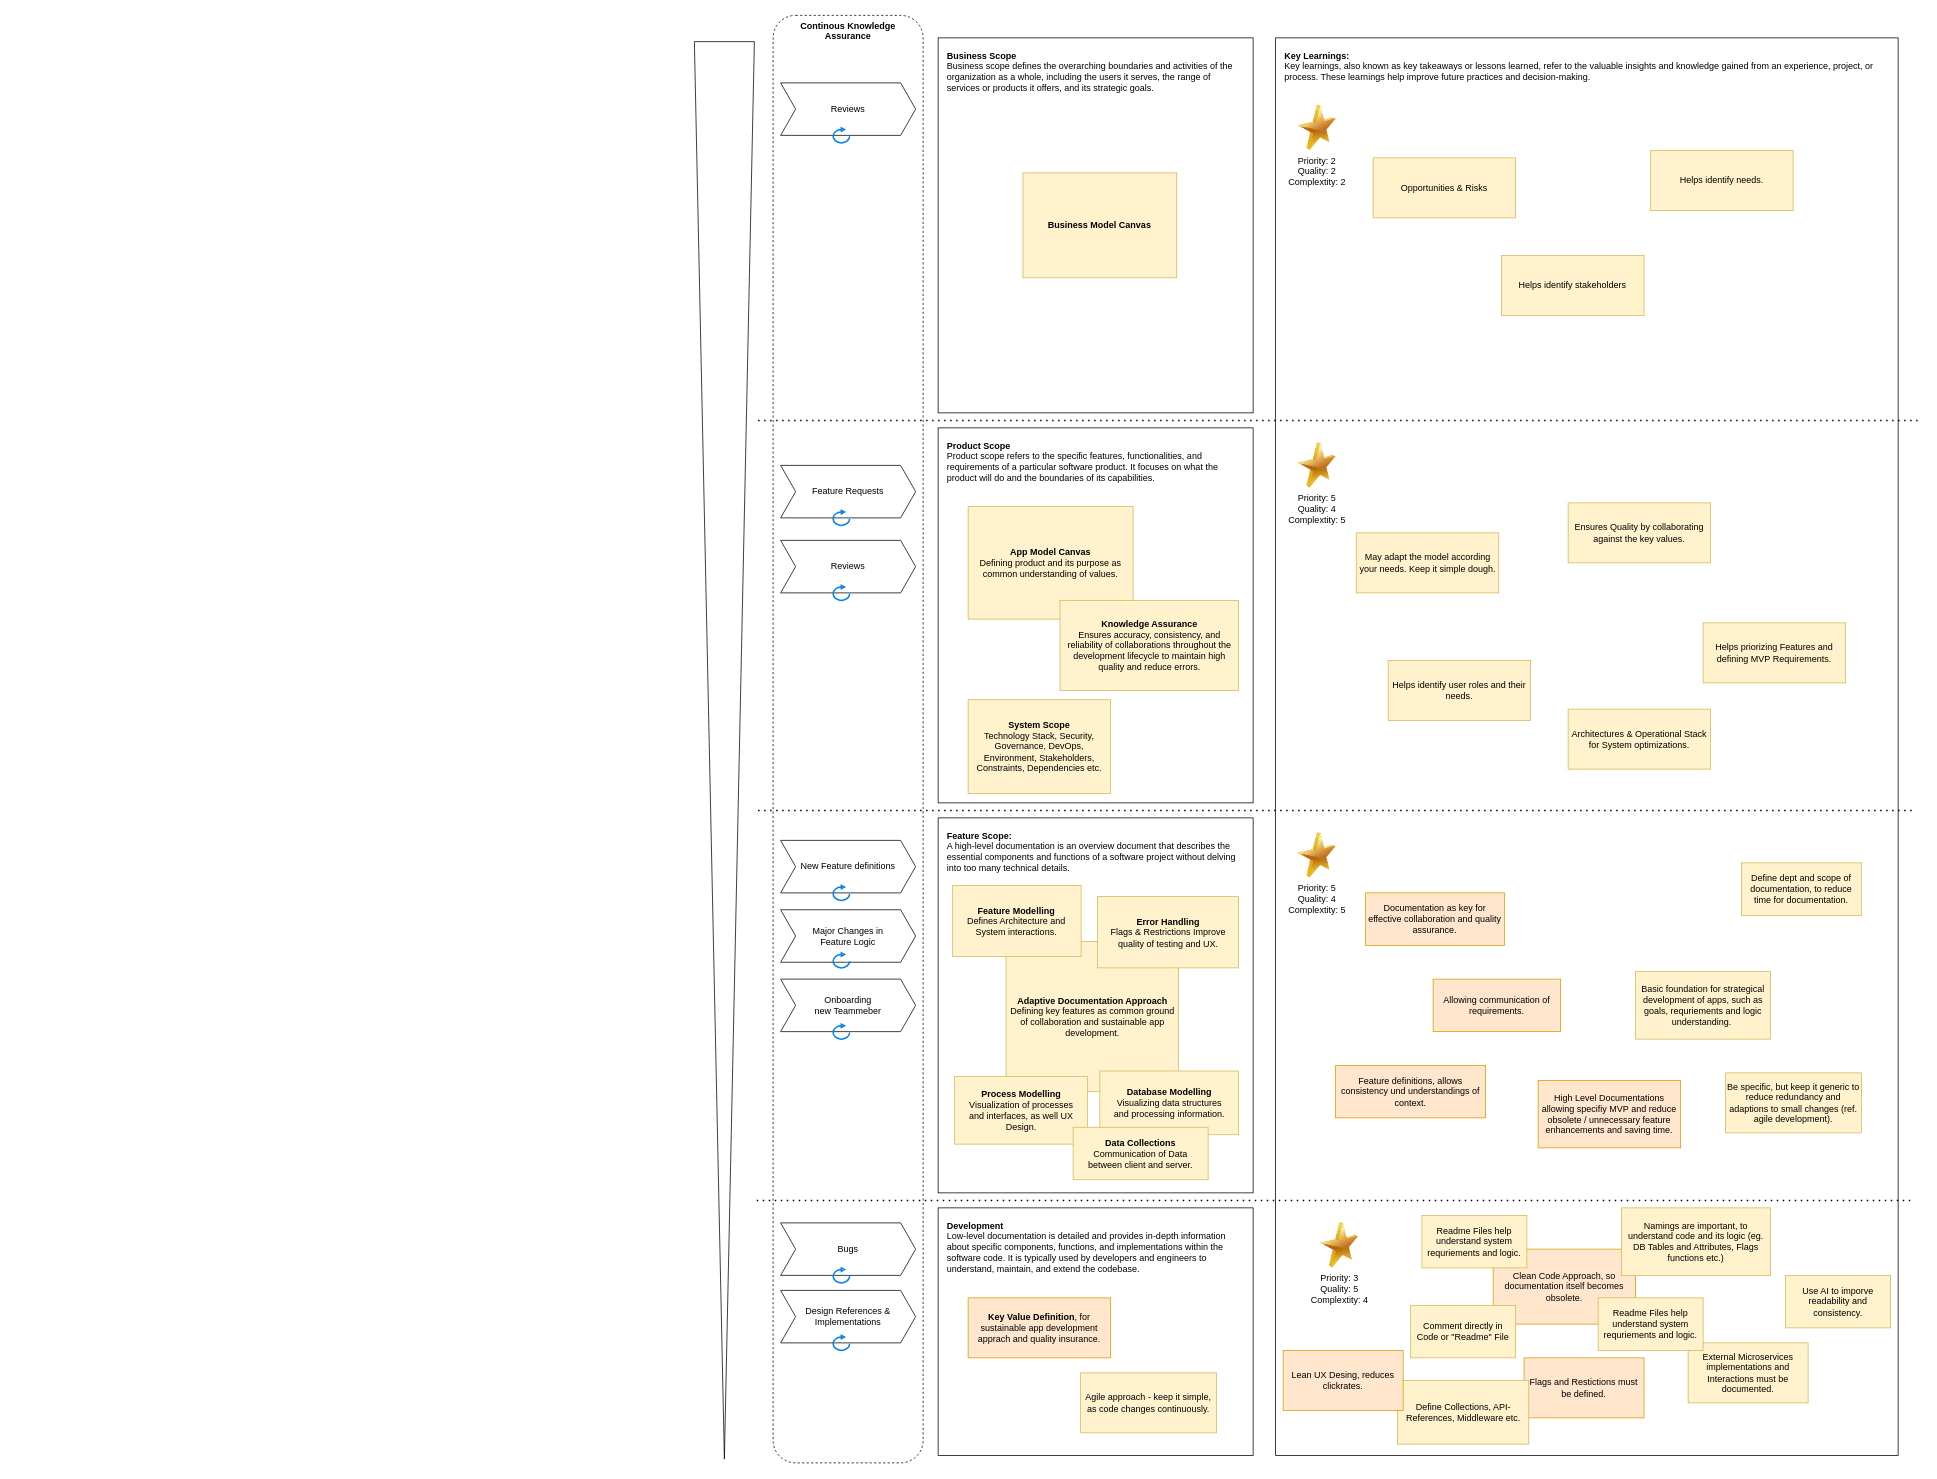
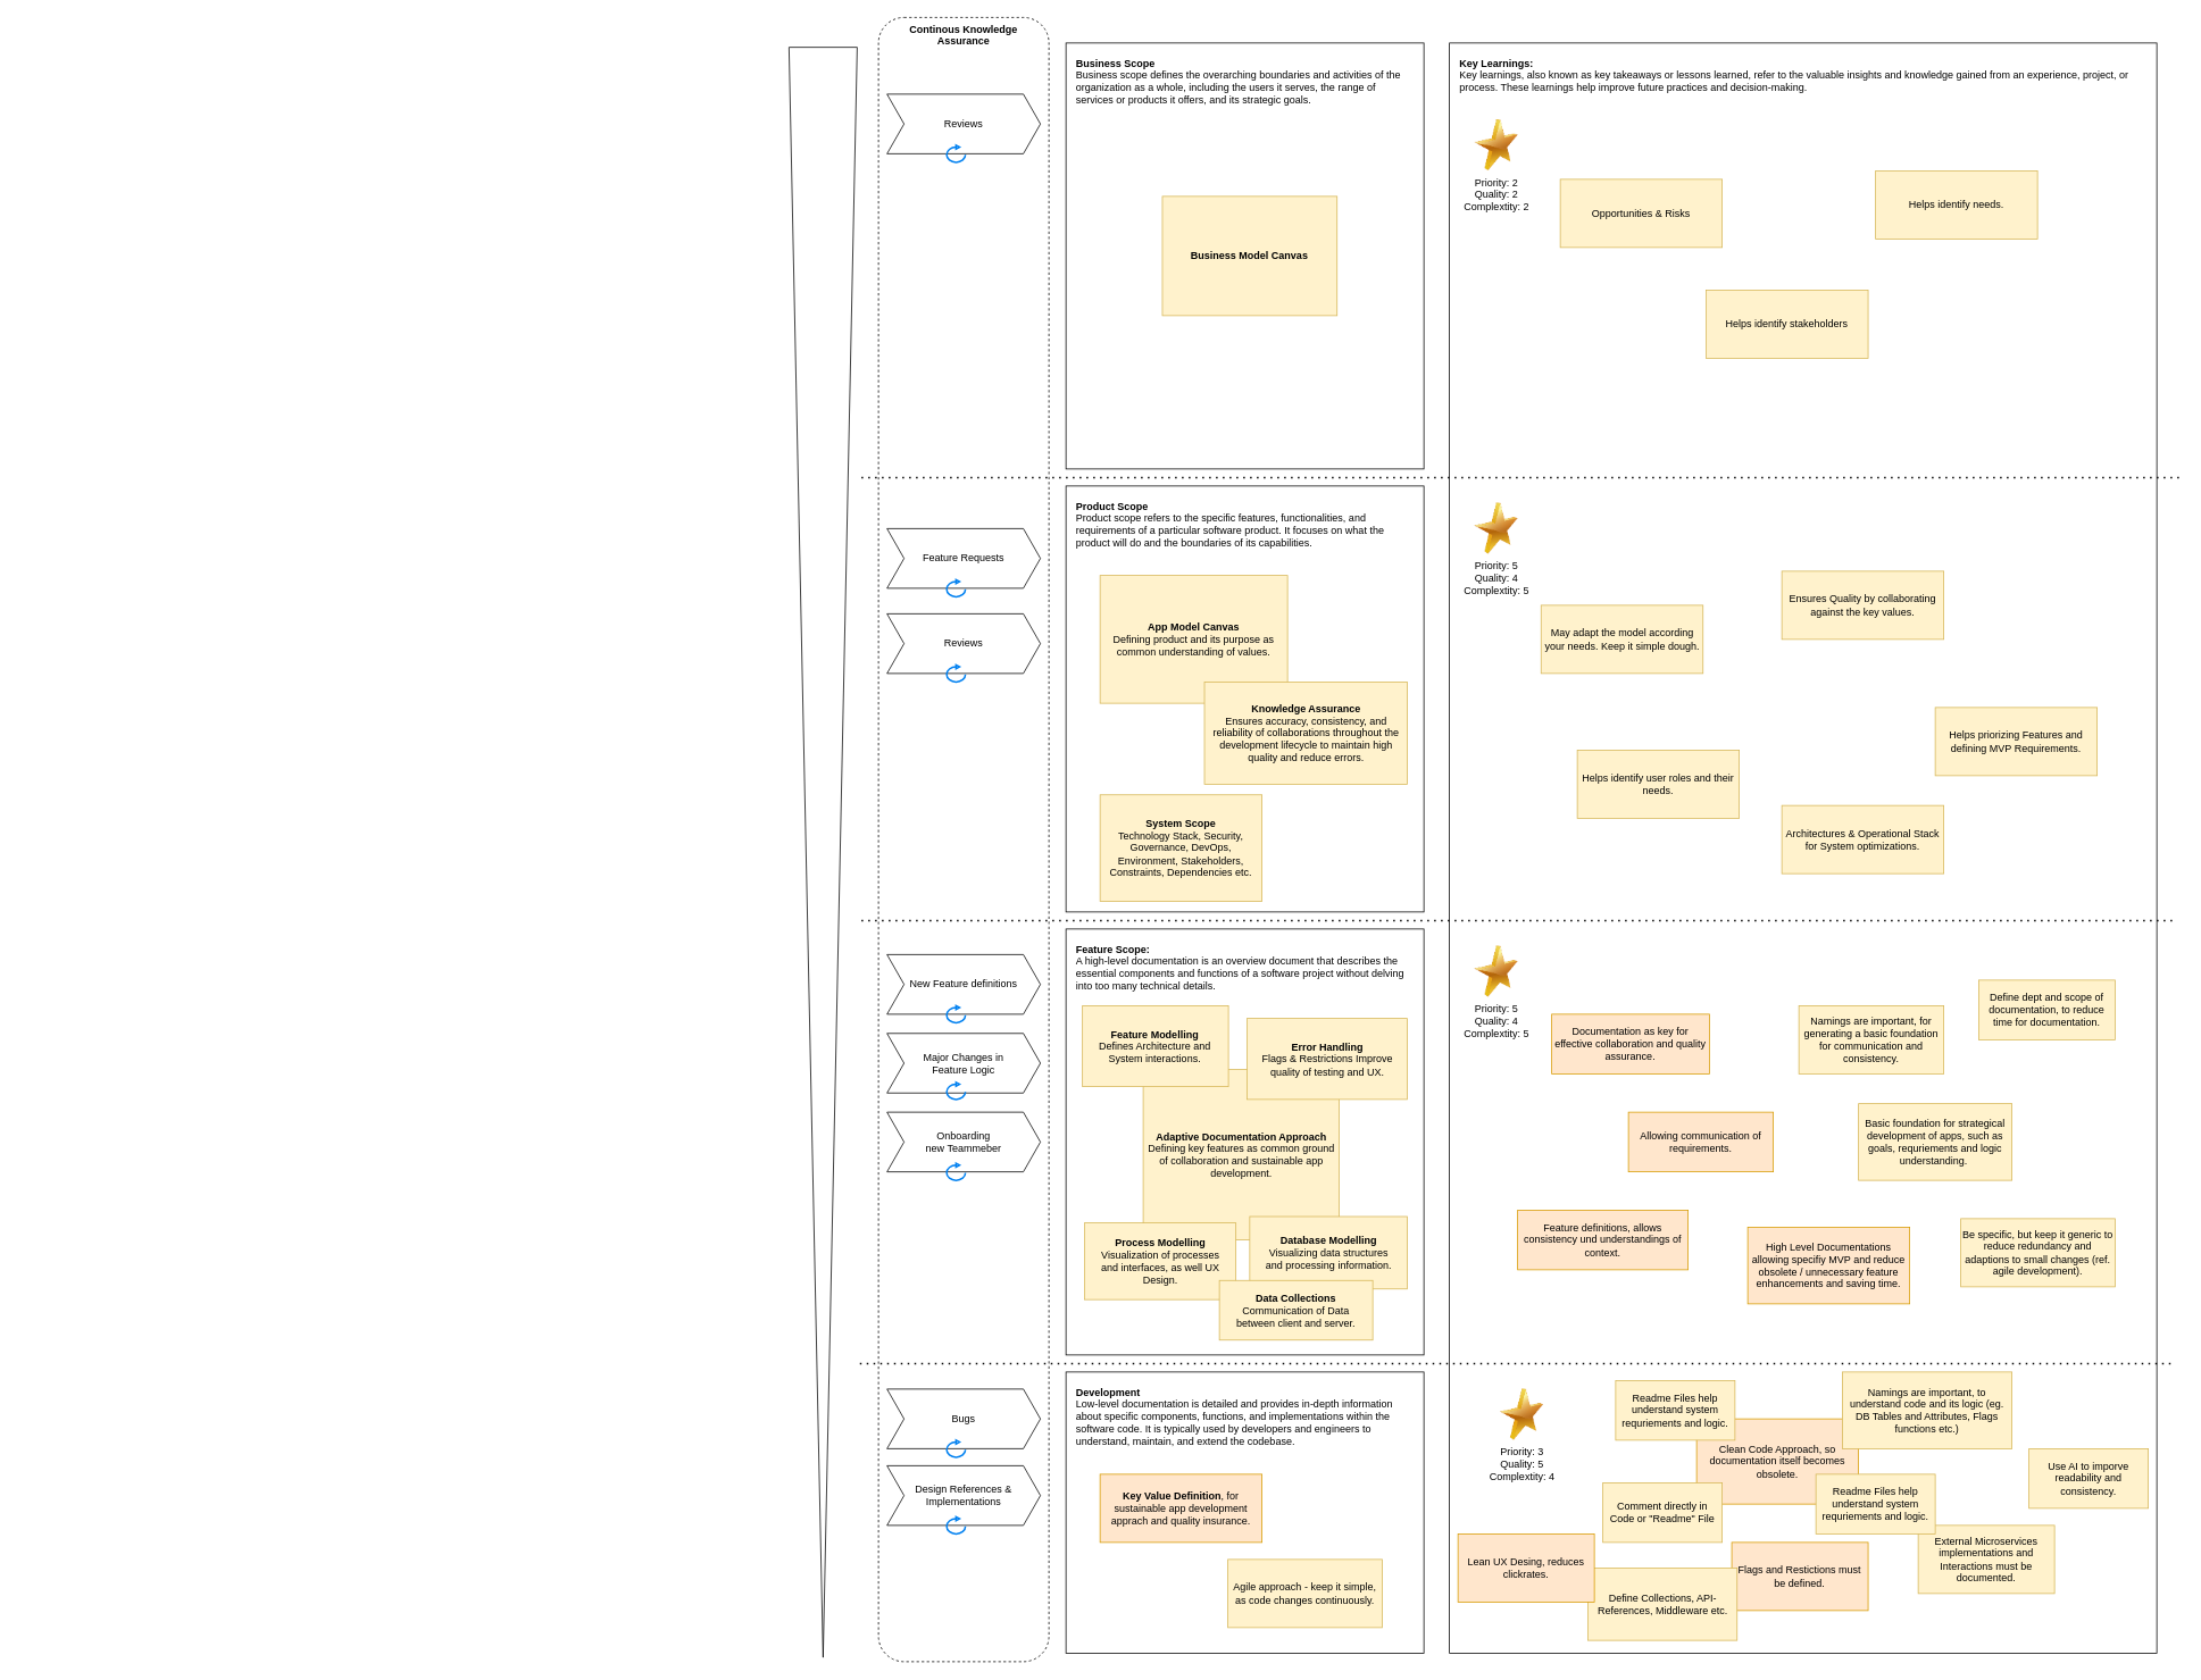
+ <mxCell id="15" value="&lt;span style=&quot;text-align: left; background-color: initial;&quot;&gt;Namings are important, for generating a basic foundation for communication and consistency.&lt;/span&gt;" style="rounded=0;whiteSpace=wrap;html=1;fillColor=#fff2cc;strokeColor=#d6b656;" parent="1" vertex="1"><mxGeometry x="2110" y="1180" width="170" height="80" as="geometry" /></mxCell>
